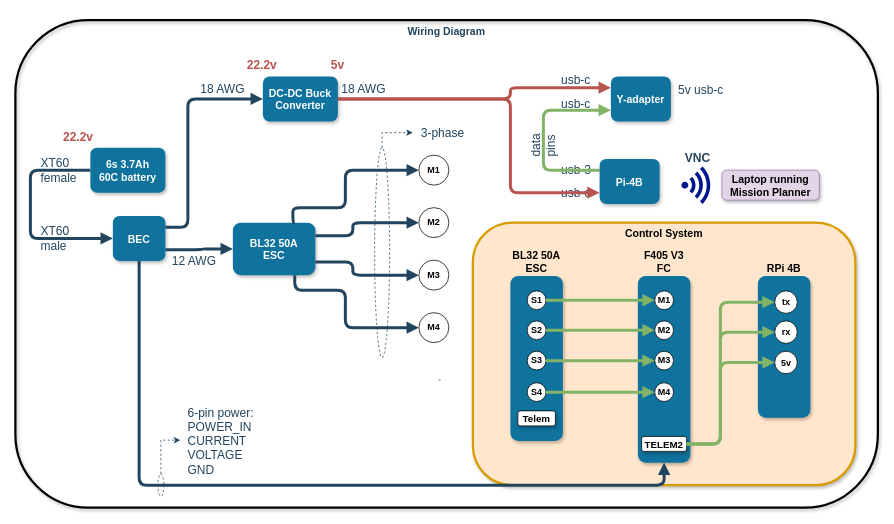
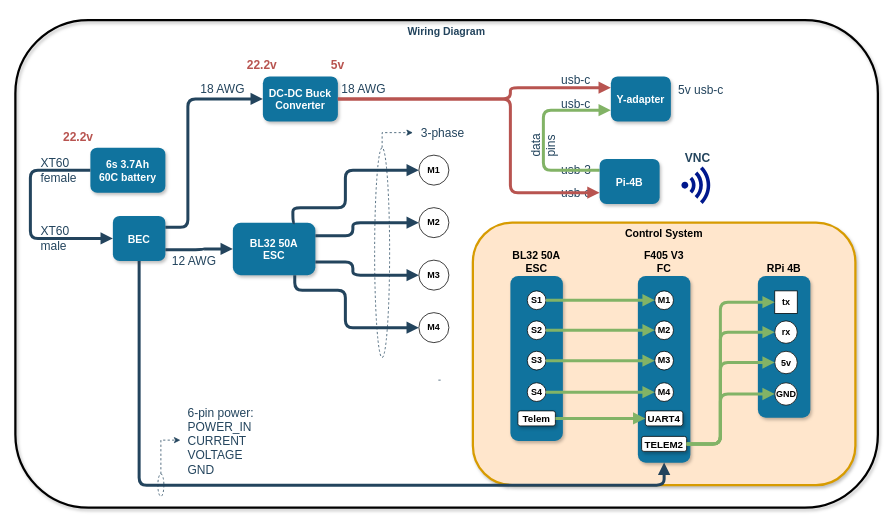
- <mxCell id="74" value="Laptop running&#10;Mission Planner" style="rounded=1;fillColor=#e1d5e7;strokeColor=#9673a6;shadow=1;fontStyle=1;fontSize=14;" parent="1" vertex="1"><mxGeometry x="962" y="226" width="130" height="40" as="geometry" /></mxCell>
- <mxCell id="22" value="&lt;b&gt;tx&lt;/b&gt;" style="ellipse;whiteSpace=wrap;html=1;aspect=fixed;" parent="3" vertex="1"><mxGeometry x="402.5" y="91" width="30" height="30" as="geometry" /></mxCell>
+ <mxCell id="22" value="&lt;b&gt;tx&lt;/b&gt;" style="whiteSpace=wrap;html=1;aspect=fixed;rounded=0;" parent="3" vertex="1"><mxGeometry x="402.5" y="91" width="30" height="30" as="geometry" /></mxCell>
+ <mxCell id="31" value="" style="edgeStyle=elbowEdgeStyle;strokeWidth=4;endArrow=block;endFill=1;fontStyle=1;strokeColor=#82b366;entryX=0;entryY=0.5;entryDx=0;entryDy=0;fillColor=#d5e8d4;exitX=1;exitY=0.5;exitDx=0;exitDy=0;" parent="3" source="27" target="25" edge="1"><mxGeometry x="-688" y="-624.5" width="100" height="100" as="geometry"><mxPoint x="295" y="305" as="sourcePoint" /><mxPoint x="413" y="197" as="targetPoint" /><Array as="points"><mxPoint x="330" y="260" /></Array></mxGeometry></mxCell>
+ <mxCell id="25" value="&lt;b&gt;GND&lt;/b&gt;" style="ellipse;whiteSpace=wrap;html=1;aspect=fixed;" parent="3" vertex="1"><mxGeometry x="402.5" y="213.5" width="30" height="30" as="geometry" /></mxCell>
+ <mxCell id="26" value="" style="edgeStyle=elbowEdgeStyle;strokeWidth=4;endArrow=block;endFill=1;fontStyle=1;strokeColor=#82b366;entryX=0;entryY=0.5;entryDx=0;entryDy=0;fillColor=#d5e8d4;exitX=1;exitY=0.5;exitDx=0;exitDy=0;" parent="3" source="16" target="10" edge="1"><mxGeometry x="-688" y="-624.5" width="100" height="100" as="geometry"><mxPoint x="108" y="236" as="sourcePoint" /><mxPoint x="253" y="236" as="targetPoint" /><Array as="points"><mxPoint x="170" y="270" /></Array></mxGeometry></mxCell>
+ <mxCell id="10" value="UART4" style="rounded=1;shadow=1;fontStyle=1;fontSize=13;horizontal=1;" parent="3" vertex="1"><mxGeometry x="230" y="251" width="50" height="20" as="geometry" /></mxCell>
